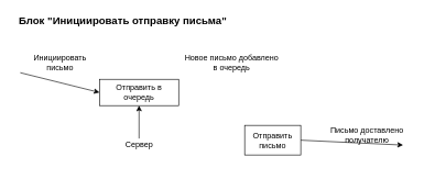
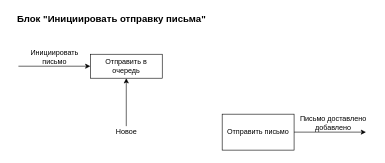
- <mxCell id="8" value="Новое письмо добавлено&lt;br&gt;в очередь" style="text;html=1;align=center;verticalAlign=middle;resizable=0;points=[];autosize=1;" parent="1" vertex="1"><mxGeometry x="270" y="80" width="160" height="30" as="geometry" /></mxCell>
- <mxCell id="2" value="Отправить в очередь" style="rounded=0;whiteSpace=wrap;html=1;" parent="1" vertex="1"><mxGeometry x="150" y="120" width="120" height="40" as="geometry" /></mxCell>
+ <mxCell id="2" value="Отправить в очередь" style="rounded=0;whiteSpace=wrap;html=1;" parent="1" vertex="1"><mxGeometry x="150" y="90" width="120" height="40" as="geometry" /></mxCell>
- <mxCell id="10" value="Письмо доставлено&lt;br&gt;получателю" style="text;html=1;align=center;verticalAlign=middle;resizable=0;points=[];autosize=1;" parent="1" vertex="1"><mxGeometry x="490" y="190" width="130" height="30" as="geometry" /></mxCell>
+ <mxCell id="10" value="Письмо доставлено&lt;br&gt;добавлено" style="text;html=1;align=center;verticalAlign=middle;resizable=0;points=[];autosize=1;" parent="1" vertex="1"><mxGeometry x="490" y="190" width="130" height="30" as="geometry" /></mxCell>
- <mxCell id="7" value="Отправить письмо" style="rounded=0;whiteSpace=wrap;html=1;" parent="1" vertex="1"><mxGeometry x="370" y="190" width="85" height="45" as="geometry" /></mxCell>
+ <mxCell id="7" value="Отправить письмо" style="rounded=0;whiteSpace=wrap;html=1;" parent="1" vertex="1"><mxGeometry x="370" y="190" width="120" height="60" as="geometry" /></mxCell>
- <mxCell id="6" value="Сервер" style="text;html=1;align=center;verticalAlign=middle;resizable=0;points=[];autosize=1;" parent="1" vertex="1"><mxGeometry x="180" y="210" width="60" height="20" as="geometry" /></mxCell>
+ <mxCell id="6" value="Новое" style="text;html=1;align=center;verticalAlign=middle;resizable=0;points=[];autosize=1;" parent="1" vertex="1"><mxGeometry x="180" y="210" width="60" height="20" as="geometry" /></mxCell>
